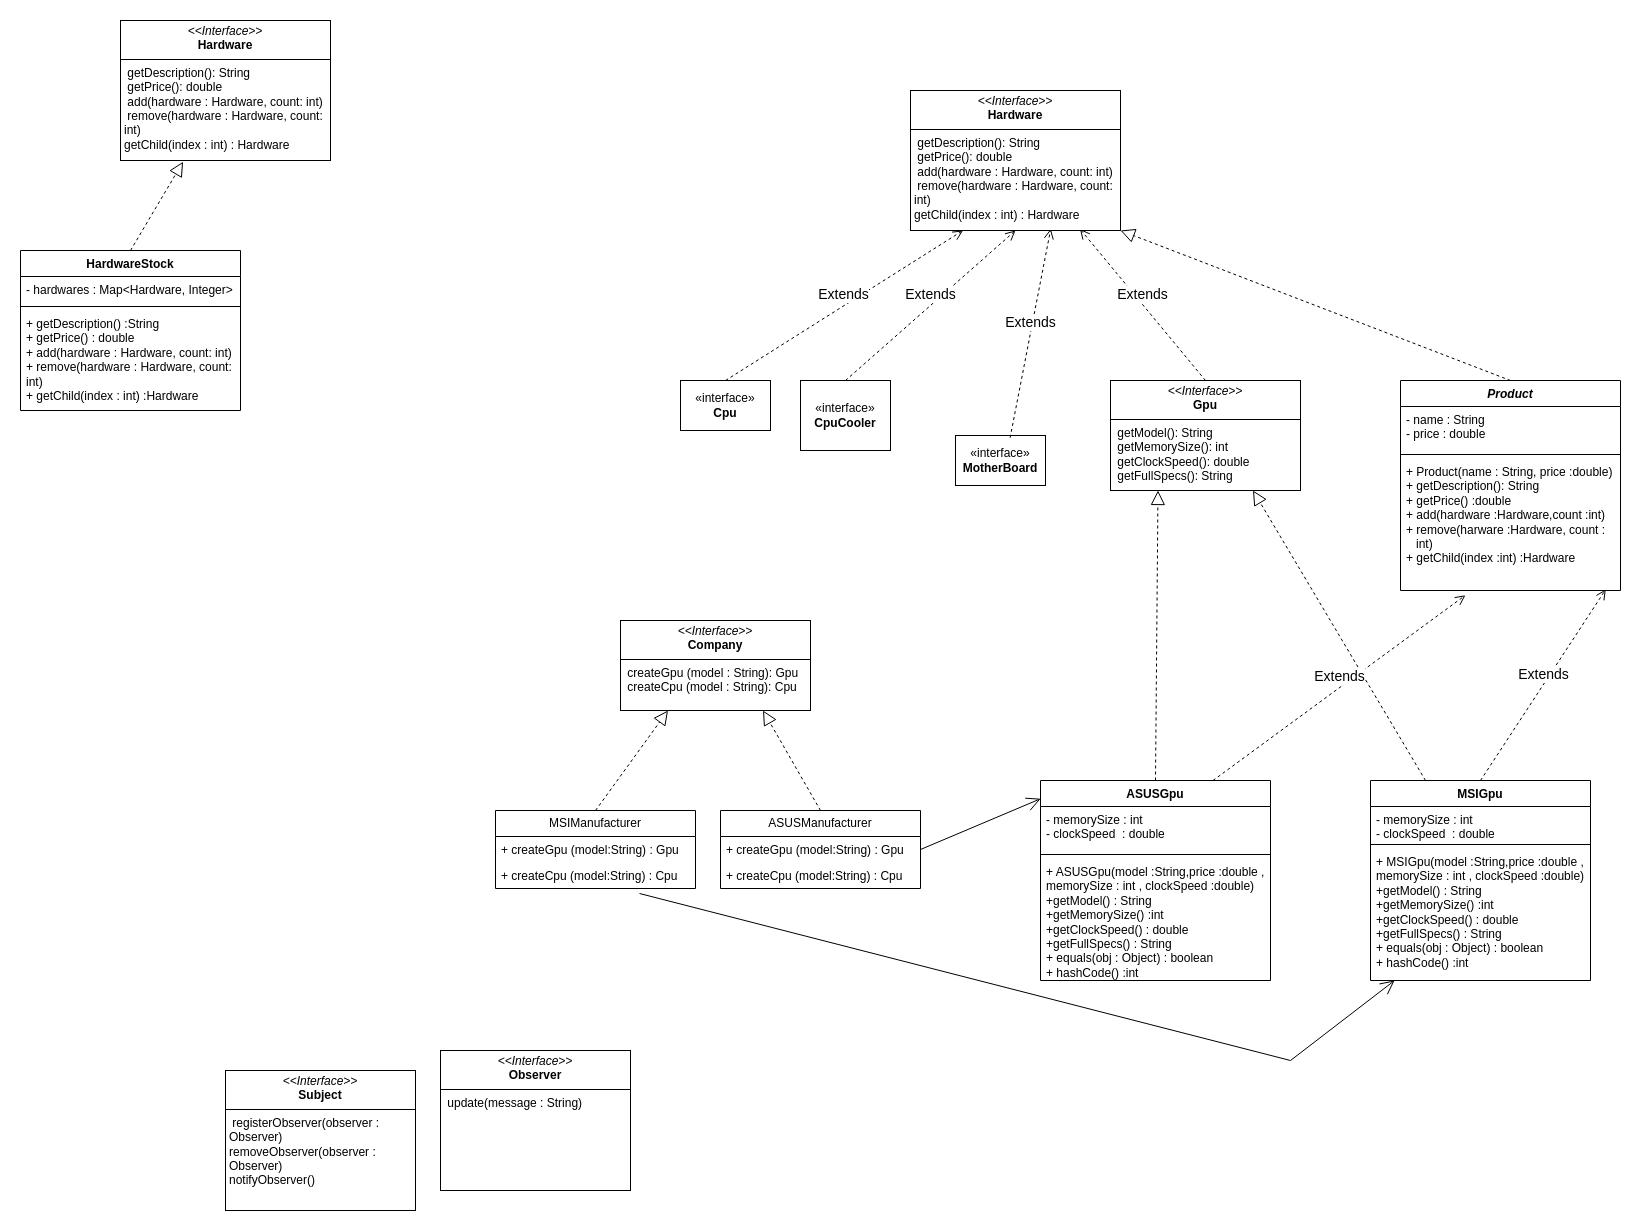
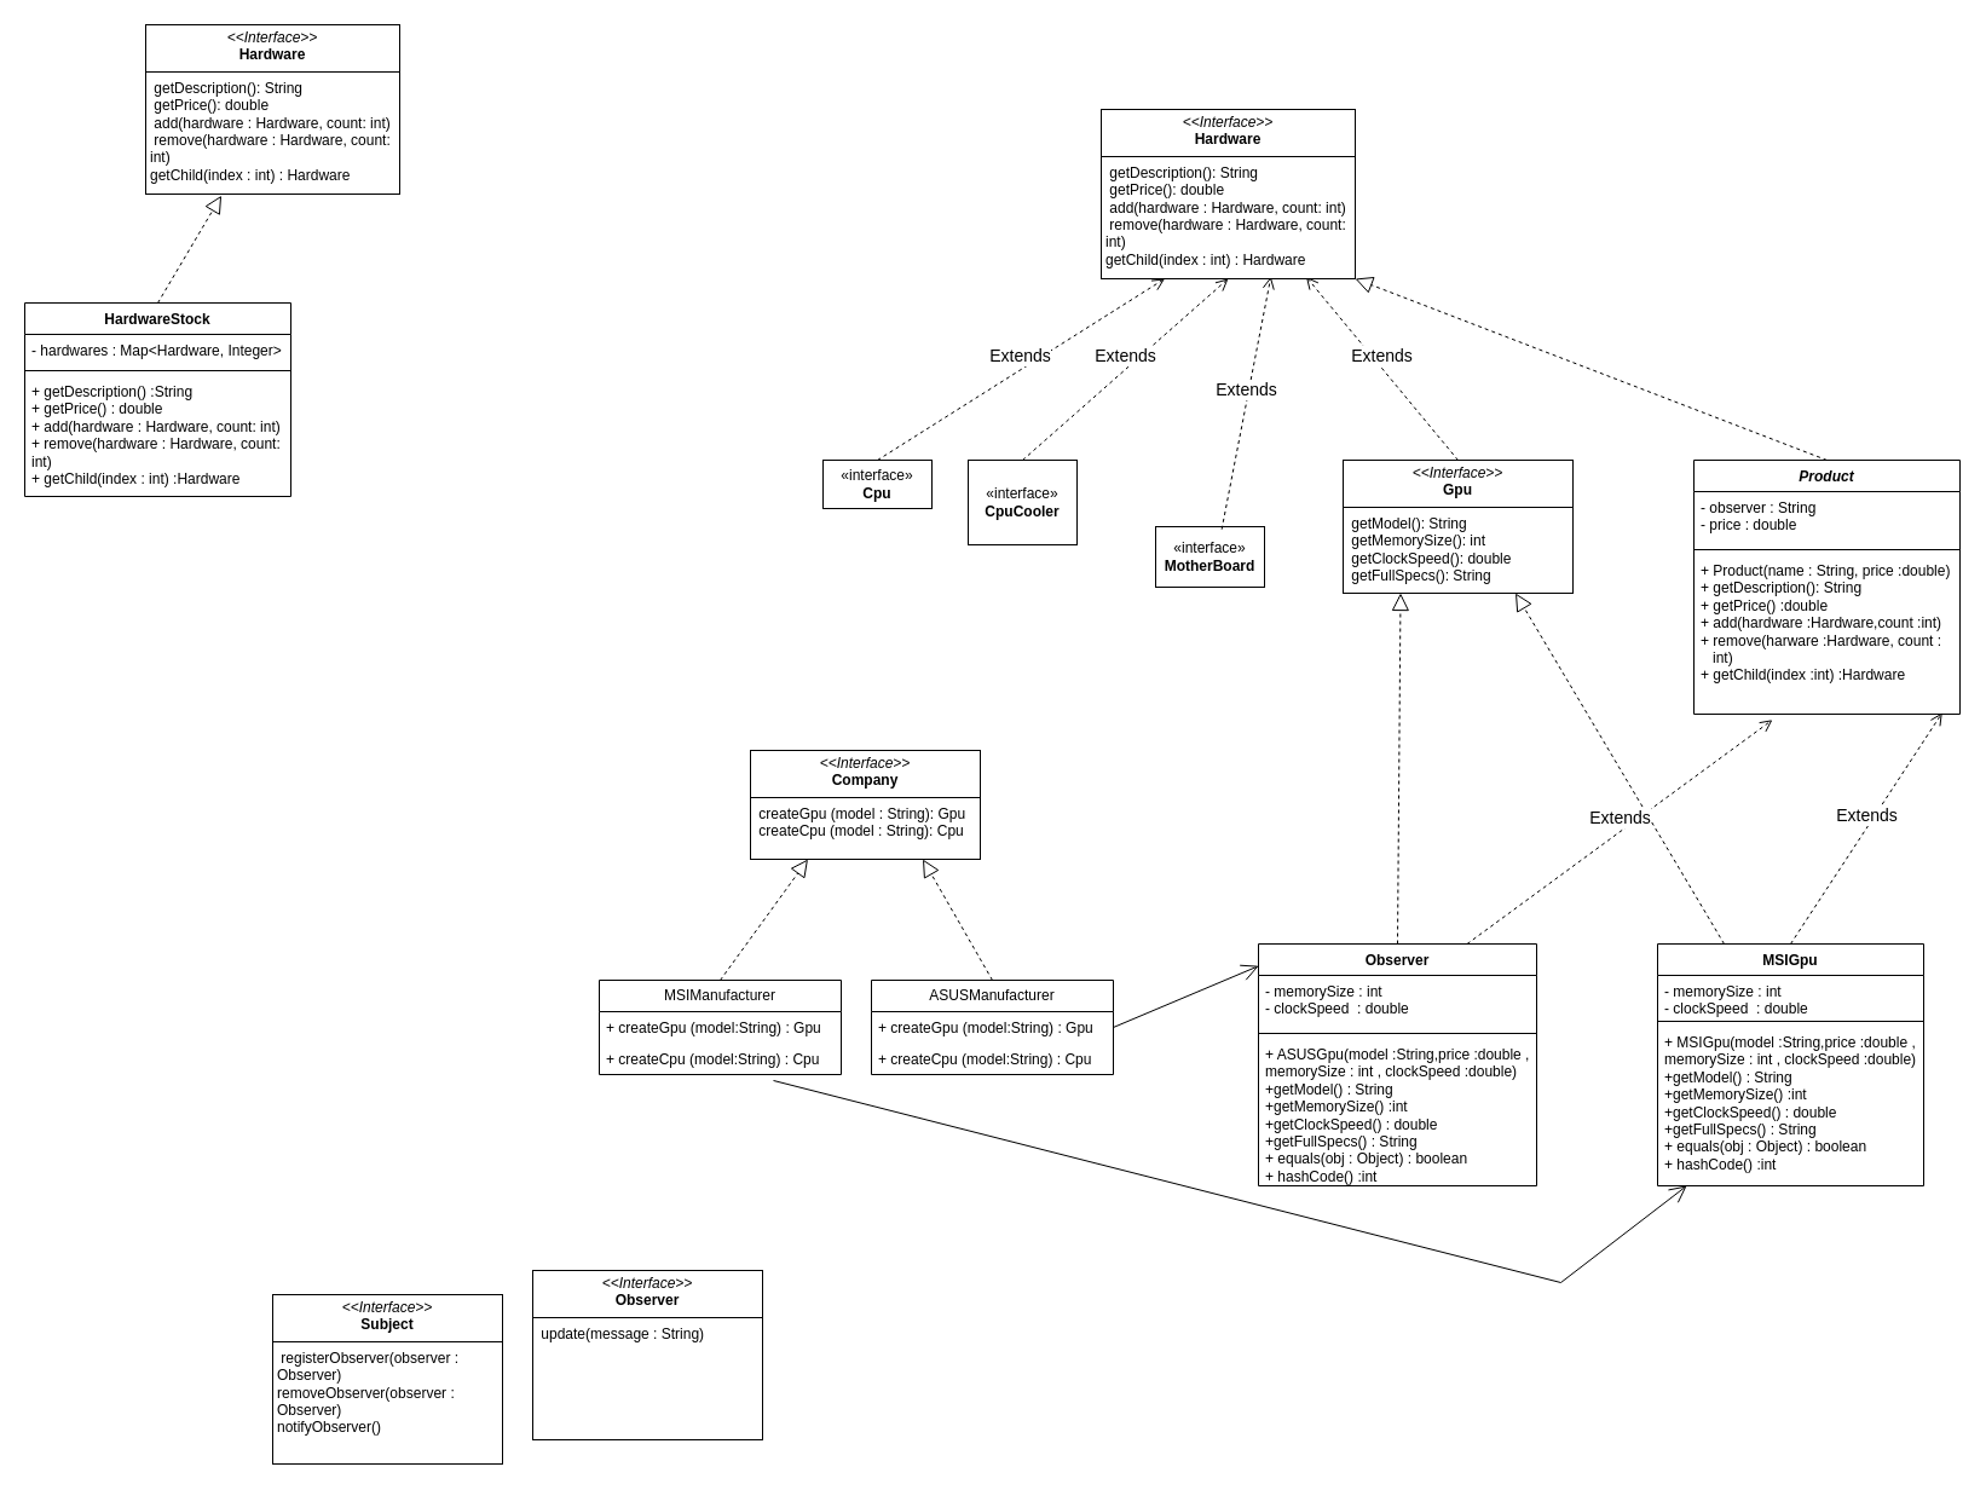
- <mxCell id="2" value="«interface»&lt;br&gt;&lt;b&gt;Cpu&lt;/b&gt;" style="html=1;whiteSpace=wrap;" parent="1" vertex="1"><mxGeometry x="680" y="380" width="90" height="50" as="geometry" /></mxCell>
+ <mxCell id="2" value="«interface»&lt;br&gt;&lt;b&gt;Cpu&lt;/b&gt;" style="html=1;whiteSpace=wrap;" parent="1" vertex="1"><mxGeometry x="680" y="380" width="90" height="40" as="geometry" /></mxCell>
- <mxCell id="17" value="- name : String&lt;div&gt;- price : double&lt;/div&gt;" style="text;strokeColor=none;fillColor=none;align=left;verticalAlign=top;spacingLeft=4;spacingRight=4;overflow=hidden;rotatable=0;points=[[0,0.5],[1,0.5]];portConstraint=eastwest;whiteSpace=wrap;html=1;" parent="16" vertex="1"><mxGeometry y="26" width="220" height="44" as="geometry" /></mxCell>
+ <mxCell id="17" value="- observer : String&lt;div&gt;- price : double&lt;/div&gt;" style="text;strokeColor=none;fillColor=none;align=left;verticalAlign=top;spacingLeft=4;spacingRight=4;overflow=hidden;rotatable=0;points=[[0,0.5],[1,0.5]];portConstraint=eastwest;whiteSpace=wrap;html=1;" parent="16" vertex="1"><mxGeometry y="26" width="220" height="44" as="geometry" /></mxCell>
- <mxCell id="5" value="ASUSGpu" style="swimlane;fontStyle=1;align=center;verticalAlign=top;childLayout=stackLayout;horizontal=1;startSize=26;horizontalStack=0;resizeParent=1;resizeParentMax=0;resizeLast=0;collapsible=1;marginBottom=0;whiteSpace=wrap;html=1;" parent="1" vertex="1"><mxGeometry x="1040" y="780" width="230" height="200" as="geometry" /></mxCell>
+ <mxCell id="5" value="Observer" style="swimlane;fontStyle=1;align=center;verticalAlign=top;childLayout=stackLayout;horizontal=1;startSize=26;horizontalStack=0;resizeParent=1;resizeParentMax=0;resizeLast=0;collapsible=1;marginBottom=0;whiteSpace=wrap;html=1;" parent="1" vertex="1"><mxGeometry x="1040" y="780" width="230" height="200" as="geometry" /></mxCell>
